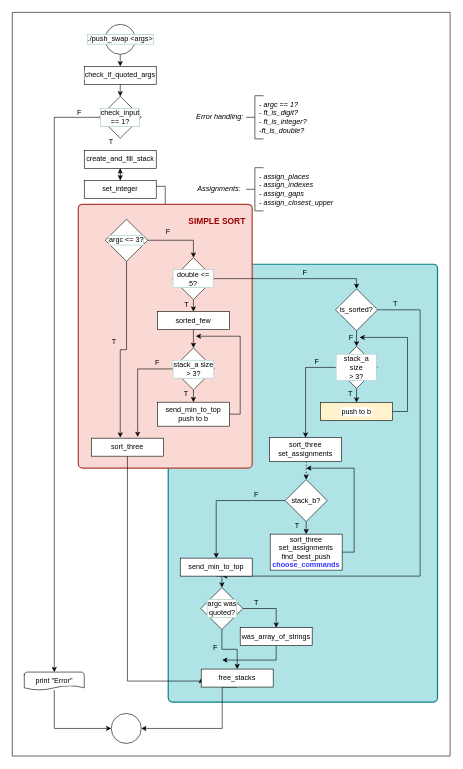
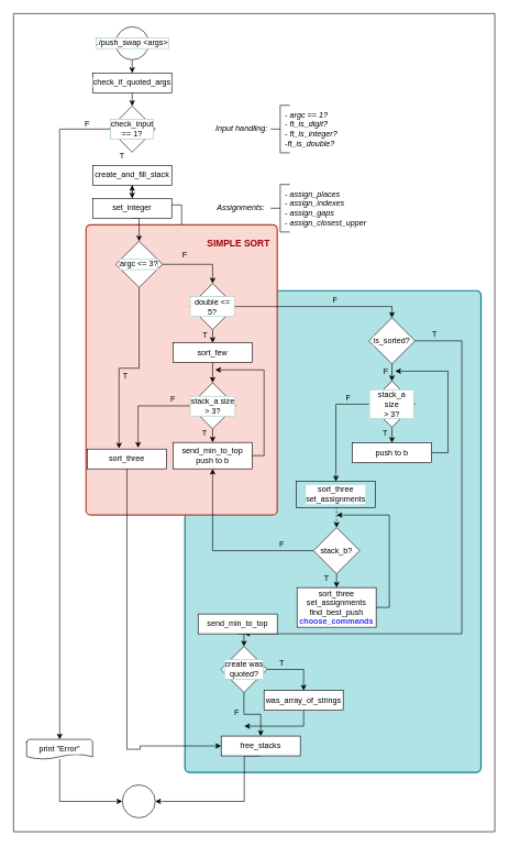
- <mxCell id="79" value="Error handling:" style="text;strokeColor=none;align=left;fillColor=none;html=1;verticalAlign=middle;whiteSpace=wrap;rounded=0;fontColor=#000000;fontStyle=2;horizontal=1;" parent="1" vertex="1"><mxGeometry x="325" y="190" width="110" height="10" as="geometry" /></mxCell>
+ <mxCell id="79" value="Input handling:" style="text;strokeColor=none;align=left;fillColor=none;html=1;verticalAlign=middle;whiteSpace=wrap;rounded=0;fontColor=#000000;fontStyle=2;horizontal=1;" parent="1" vertex="1"><mxGeometry x="325" y="190" width="110" height="10" as="geometry" /></mxCell>
+ <mxCell id="15" style="edgeStyle=orthogonalEdgeStyle;rounded=0;orthogonalLoop=1;jettySize=auto;html=1;exitX=0.5;exitY=1;exitDx=0;exitDy=0;entryX=0.5;entryY=0;entryDx=0;entryDy=0;entryPerimeter=0;strokeColor=#000000;" parent="1" source="16" target="21" edge="1"><mxGeometry relative="1" as="geometry" /></mxCell>
- <mxCell id="30" value="sorted_few" style="rounded=0;whiteSpace=wrap;html=1;absoluteArcSize=1;arcSize=14;strokeWidth=1;labelBackgroundColor=#FFFFFF;fillColor=#FFFFFF;labelBorderColor=none;fontColor=#000000;strokeColor=#000000;" parent="1" vertex="1"><mxGeometry x="262" y="519" width="120" height="30" as="geometry" /></mxCell>
+ <mxCell id="30" value="sort_few" style="rounded=0;whiteSpace=wrap;html=1;absoluteArcSize=1;arcSize=14;strokeWidth=1;labelBackgroundColor=#FFFFFF;fillColor=#FFFFFF;labelBorderColor=none;fontColor=#000000;strokeColor=#000000;" parent="1" vertex="1"><mxGeometry x="262" y="519" width="120" height="30" as="geometry" /></mxCell>
- <mxCell id="44" value="push to b" style="rounded=0;whiteSpace=wrap;html=1;absoluteArcSize=1;arcSize=14;strokeWidth=1;labelBackgroundColor=#FFFFFF;fillColor=#fff2cc;labelBorderColor=none;fontColor=#000000;strokeColor=#000000;" parent="1" vertex="1"><mxGeometry x="534" y="670.5" width="120" height="30" as="geometry" /></mxCell>
+ <mxCell id="44" value="push to b" style="rounded=0;whiteSpace=wrap;html=1;absoluteArcSize=1;arcSize=14;strokeWidth=1;labelBackgroundColor=#FFFFFF;fillColor=#FFFFFF;labelBorderColor=none;fontColor=#000000;strokeColor=#000000;" parent="1" vertex="1"><mxGeometry x="534" y="670.5" width="120" height="30" as="geometry" /></mxCell>
- <mxCell id="39" value="&lt;div&gt;sort_three&lt;/div&gt;" style="rounded=0;whiteSpace=wrap;html=1;absoluteArcSize=1;arcSize=14;strokeWidth=1;labelBackgroundColor=#FFFFFF;fillColor=#FFFFFF;labelBorderColor=none;fontColor=#000000;strokeColor=#000000;" parent="1" vertex="1"><mxGeometry x="152" y="730" width="120" height="30" as="geometry" /></mxCell>
+ <mxCell id="39" value="&lt;div&gt;sort_three&lt;/div&gt;" style="rounded=0;whiteSpace=wrap;html=1;absoluteArcSize=1;arcSize=14;strokeWidth=1;labelBackgroundColor=#FFFFFF;fillColor=#FFFFFF;labelBorderColor=none;fontColor=#000000;strokeColor=#000000;" parent="1" vertex="1"><mxGeometry x="132" y="680" width="120" height="30" as="geometry" /></mxCell>
- <mxCell id="53" value="&lt;div&gt;sort_three&lt;br&gt;&lt;/div&gt;&lt;div&gt;set_assignments&lt;br&gt;&lt;/div&gt;" style="rounded=0;whiteSpace=wrap;html=1;absoluteArcSize=1;arcSize=14;strokeWidth=1;labelBackgroundColor=#FFFFFF;fillColor=#FFFFFF;labelBorderColor=none;fontColor=#000000;strokeColor=#000000;" parent="1" vertex="1"><mxGeometry x="449" y="729" width="120" height="40" as="geometry" /></mxCell>
+ <mxCell id="53" value="&lt;div&gt;sort_three&lt;br&gt;&lt;/div&gt;&lt;div&gt;set_assignments&lt;br&gt;&lt;/div&gt;" style="rounded=0;whiteSpace=wrap;html=1;absoluteArcSize=1;arcSize=14;strokeWidth=1;labelBackgroundColor=#FFFFFF;fillColor=#b0e3e6;labelBorderColor=none;fontColor=#000000;strokeColor=#000000;" parent="1" vertex="1"><mxGeometry x="449" y="729" width="120" height="40" as="geometry" /></mxCell>
- <mxCell id="60" style="edgeStyle=orthogonalEdgeStyle;rounded=0;orthogonalLoop=1;jettySize=auto;html=1;exitX=0;exitY=0.5;exitDx=0;exitDy=0;exitPerimeter=0;entryX=0.5;entryY=0;entryDx=0;entryDy=0;strokeColor=#000000;" parent="1" source="61" target="66" edge="1"><mxGeometry relative="1" as="geometry"><mxPoint x="370" y="834" as="targetPoint" /></mxGeometry></mxCell>
+ <mxCell id="60" style="edgeStyle=orthogonalEdgeStyle;rounded=0;orthogonalLoop=1;jettySize=auto;html=1;exitX=0;exitY=0.5;exitDx=0;exitDy=0;exitPerimeter=0;strokeColor=#000000;" parent="1" source="61" target="37" edge="1"><mxGeometry relative="1" as="geometry"><mxPoint x="370" y="834" as="targetPoint" /></mxGeometry></mxCell>
- <mxCell id="72" value="&lt;div&gt;argc was&lt;/div&gt;&lt;div&gt;quoted?&lt;br&gt;&lt;/div&gt;" style="strokeWidth=1;html=1;shape=mxgraph.flowchart.decision;whiteSpace=wrap;fillColor=#FFFFFF;strokeColor=#000000;fontColor=#000000;rounded=0;arcSize=14;labelBackgroundColor=#FFFFFF;labelBorderColor=#9AC7BF;" parent="1" vertex="1"><mxGeometry x="334.5" y="979" width="70" height="70" as="geometry" /></mxCell>
+ <mxCell id="72" value="&lt;div&gt;create was&lt;/div&gt;&lt;div&gt;quoted?&lt;br&gt;&lt;/div&gt;" style="strokeWidth=1;html=1;shape=mxgraph.flowchart.decision;whiteSpace=wrap;fillColor=#FFFFFF;strokeColor=#000000;fontColor=#000000;rounded=0;arcSize=14;labelBackgroundColor=#FFFFFF;labelBorderColor=#9AC7BF;" parent="1" vertex="1"><mxGeometry x="334.5" y="979" width="70" height="70" as="geometry" /></mxCell>
